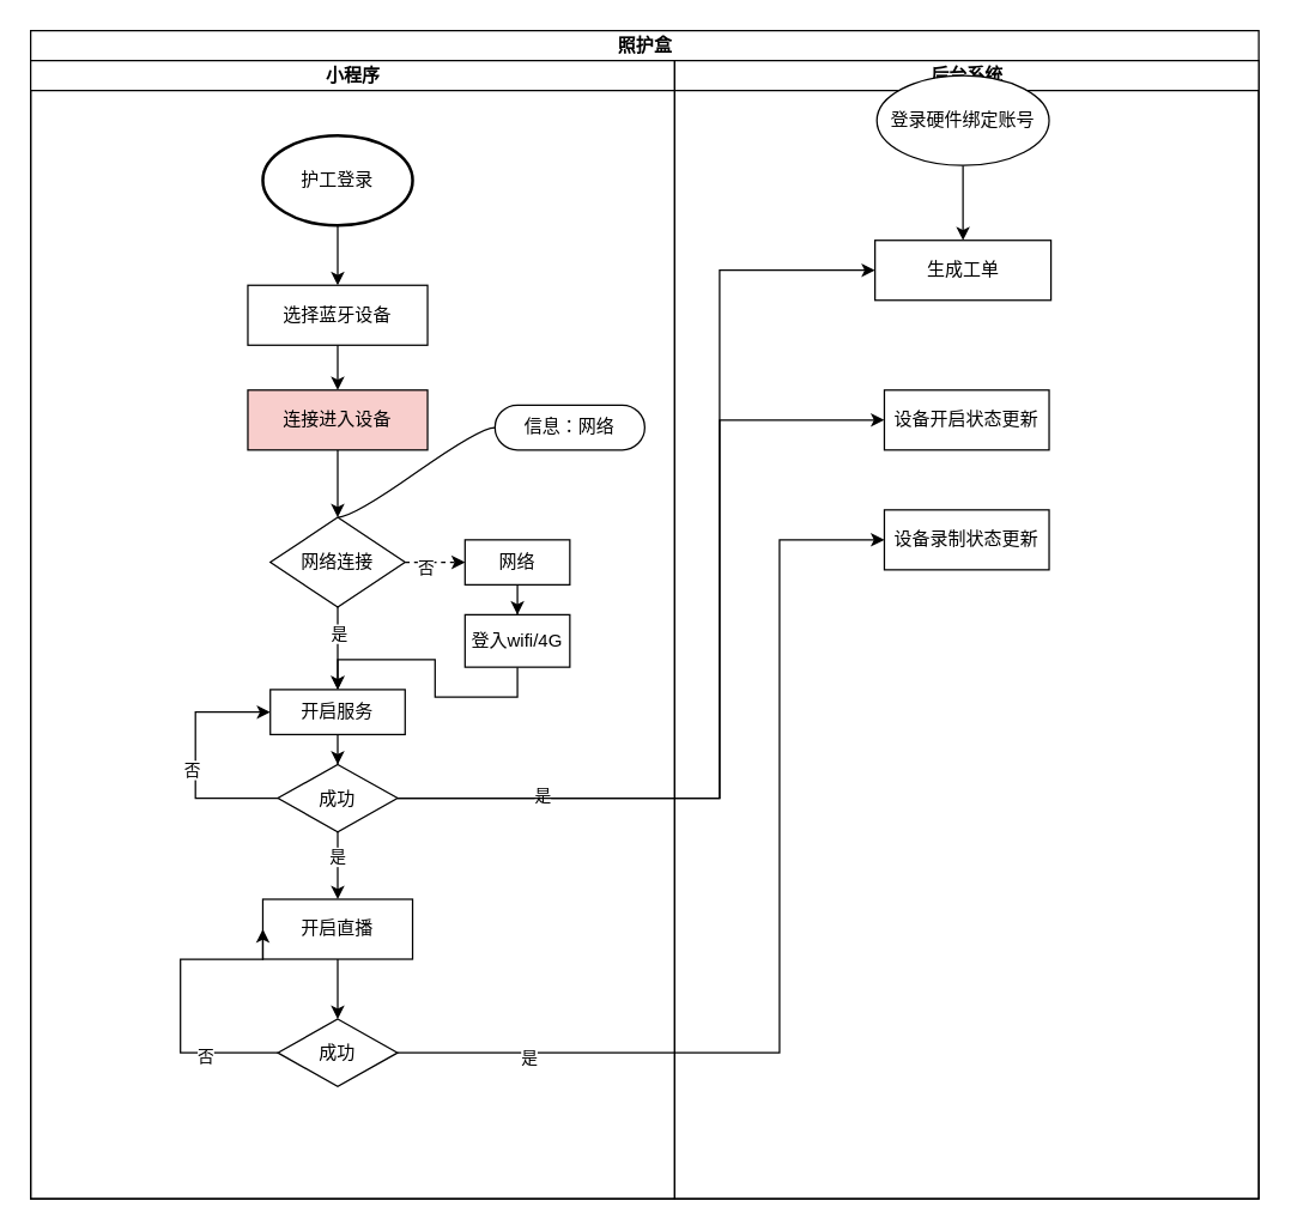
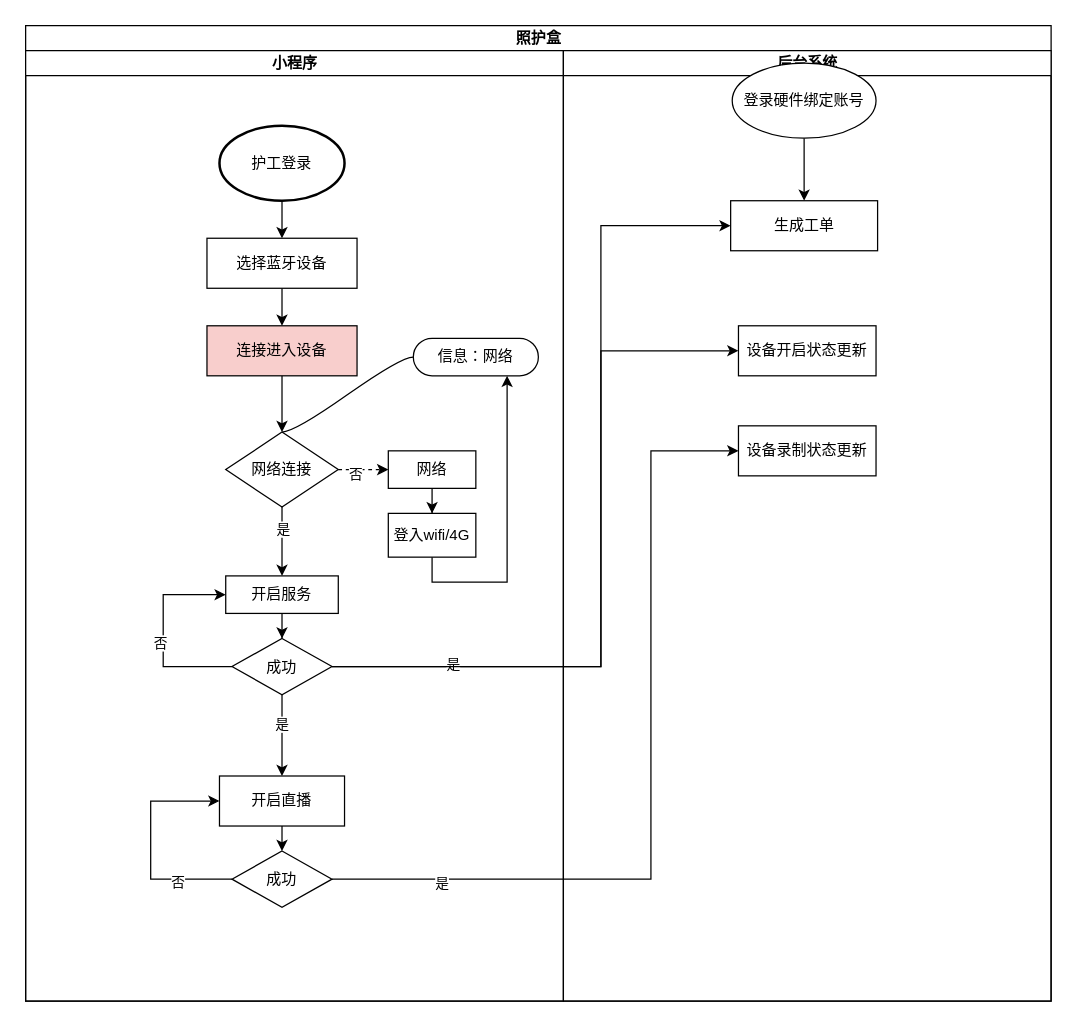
- <mxCell id="5" value="护工登录" style="strokeWidth=2;html=1;shape=mxgraph.flowchart.start_1;whiteSpace=wrap;" vertex="1" parent="3"><mxGeometry x="155" y="50" width="100" height="60" as="geometry" /></mxCell>
+ <mxCell id="5" value="护工登录" style="strokeWidth=2;html=1;shape=mxgraph.flowchart.start_1;whiteSpace=wrap;" vertex="1" parent="3"><mxGeometry x="155" y="60" width="100" height="60" as="geometry" /></mxCell>
- <mxCell id="20" style="edgeStyle=orthogonalEdgeStyle;rounded=0;orthogonalLoop=1;jettySize=auto;html=1;exitX=0.5;exitY=1;exitDx=0;exitDy=0;" edge="1" parent="3" source="21" target="16"><mxGeometry relative="1" as="geometry" /></mxCell>
+ <mxCell id="20" style="edgeStyle=orthogonalEdgeStyle;rounded=0;orthogonalLoop=1;jettySize=auto;html=1;exitX=0.5;exitY=1;exitDx=0;exitDy=0;entryX=0.75;entryY=1;entryDx=0;entryDy=0;" edge="1" parent="3" source="21" target="17"><mxGeometry relative="1" as="geometry" /></mxCell>
- <mxCell id="29" value="开启直播" style="rounded=0;whiteSpace=wrap;html=1;" vertex="1" parent="3"><mxGeometry x="155" y="560" width="100" height="40" as="geometry" /></mxCell>
+ <mxCell id="29" value="开启直播" style="rounded=0;whiteSpace=wrap;html=1;" vertex="1" parent="3"><mxGeometry x="155" y="580" width="100" height="40" as="geometry" /></mxCell>
